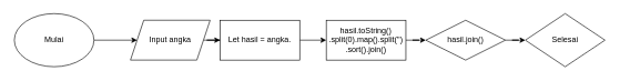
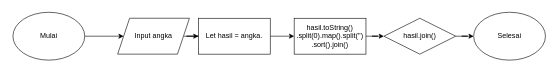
- <mxCell id="12" value="Selesai" style="rhombus;whiteSpace=wrap;html=1;" vertex="1" parent="1"><mxGeometry x="790" y="20" width="120" height="80" as="geometry" /></mxCell>
+ <mxCell id="12" value="Selesai" style="ellipse;whiteSpace=wrap;html=1;" vertex="1" parent="1"><mxGeometry x="790" y="20" width="120" height="80" as="geometry" /></mxCell>
